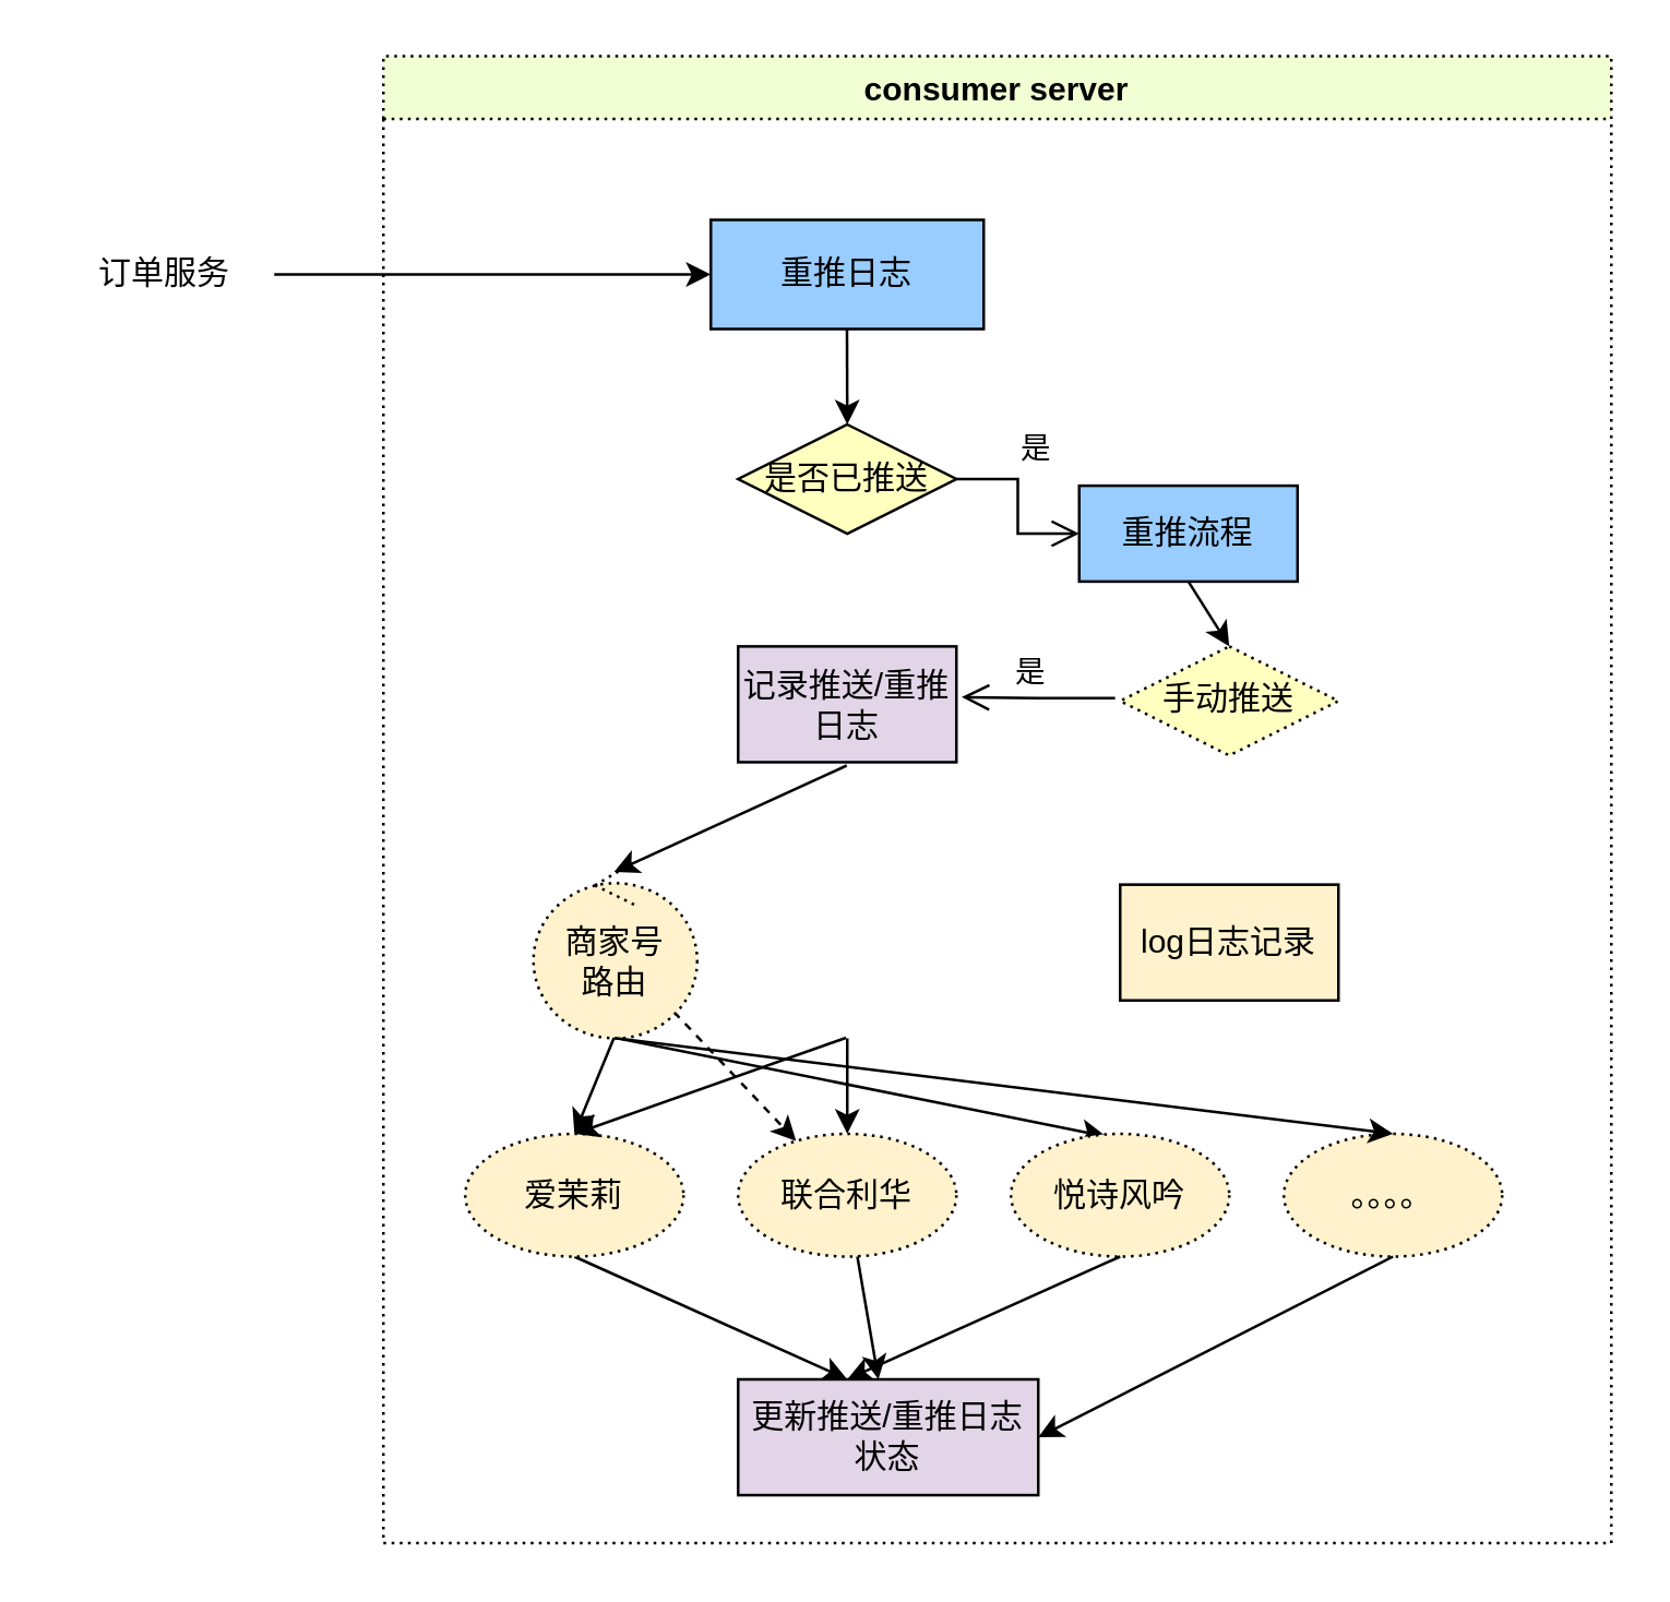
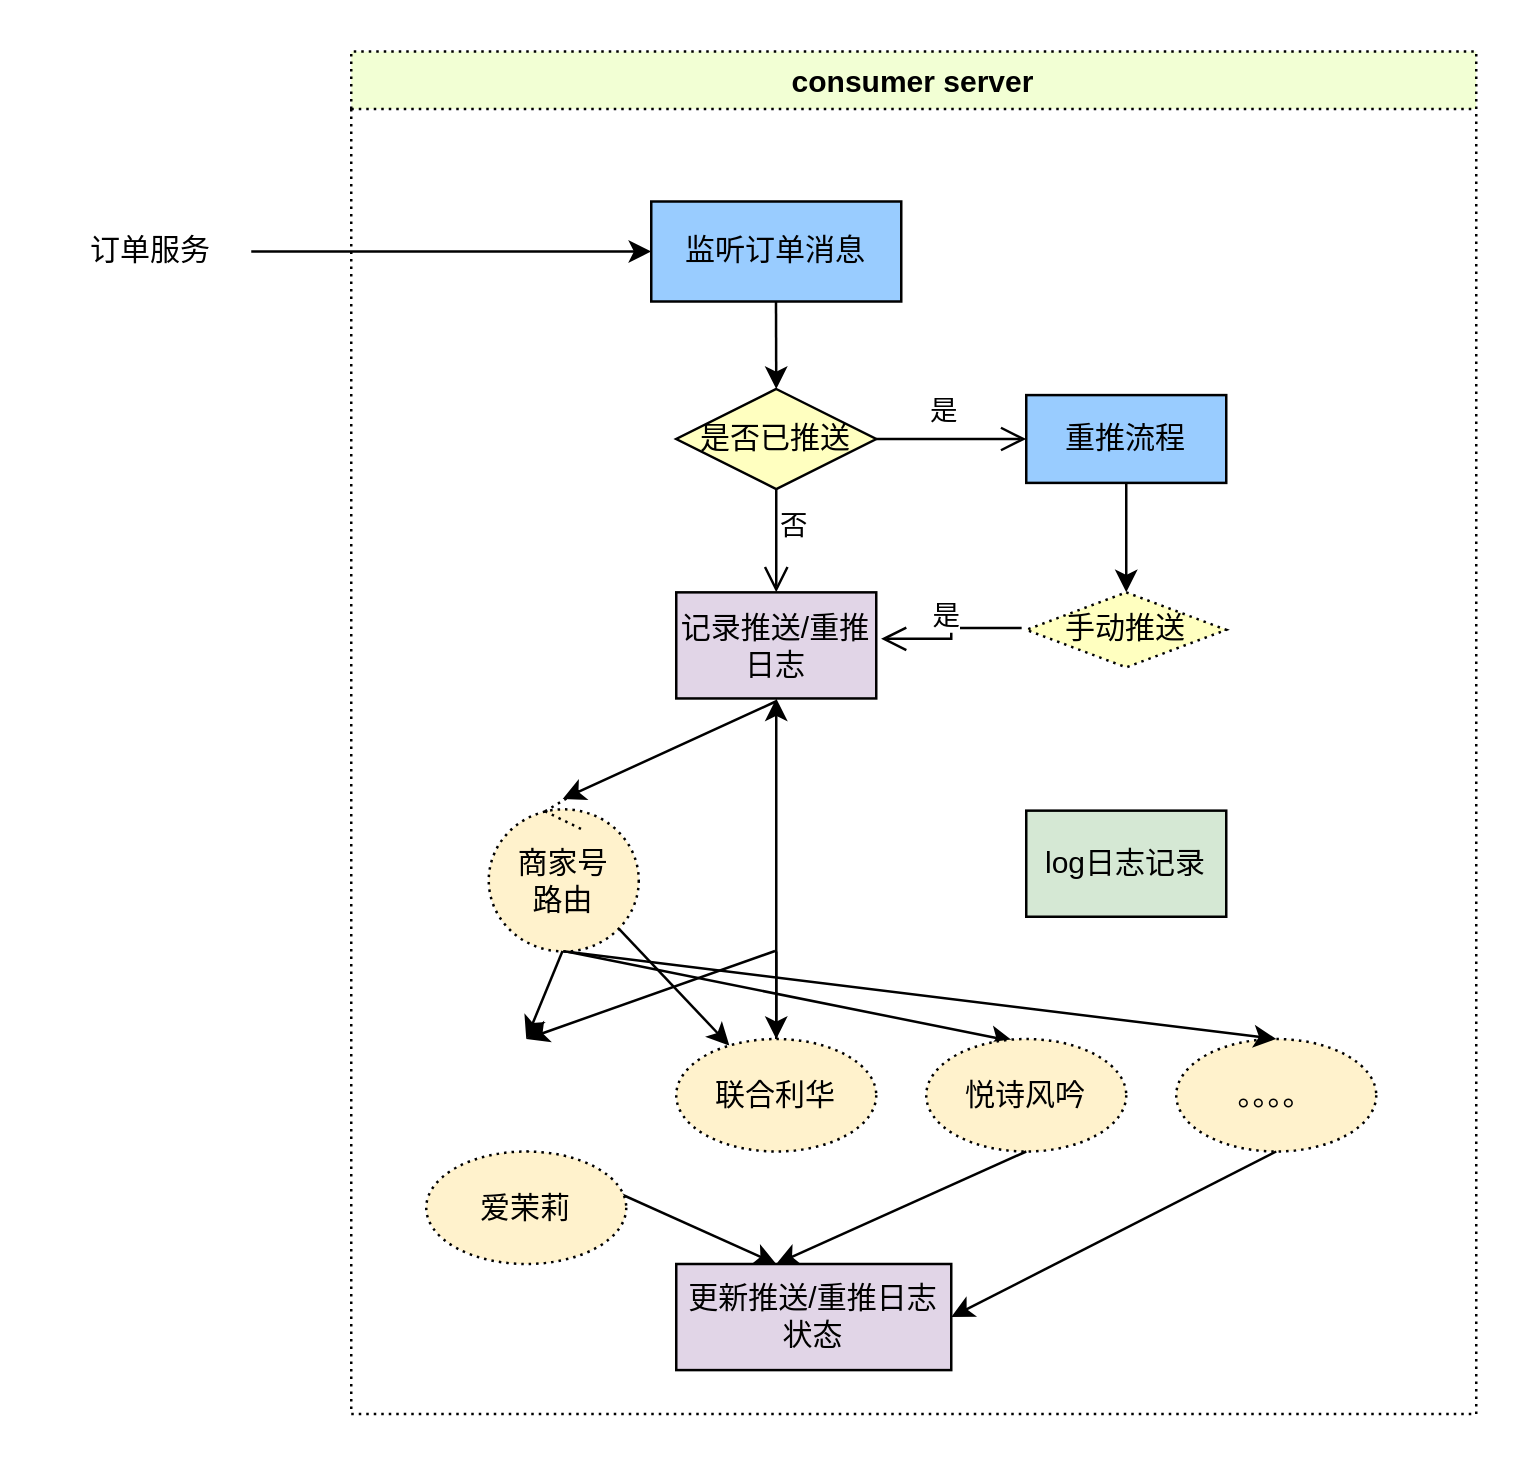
- <mxCell id="3" value="重推日志" style="whiteSpace=wrap;html=1;align=center;fillColor=#99CCFF;" parent="2" vertex="1"><mxGeometry x="120" y="60" width="100" height="40" as="geometry" /></mxCell>
+ <mxCell id="3" value="监听订单消息" style="whiteSpace=wrap;html=1;align=center;fillColor=#99CCFF;" parent="2" vertex="1"><mxGeometry x="120" y="60" width="100" height="40" as="geometry" /></mxCell>
- <mxCell id="9" value="重推流程" style="whiteSpace=wrap;html=1;align=center;fillColor=#99CCFF;" parent="2" vertex="1"><mxGeometry x="255" y="157.44" width="80" height="35.12" as="geometry" /></mxCell>
+ <mxCell id="9" value="重推流程" style="whiteSpace=wrap;html=1;align=center;fillColor=#99CCFF;" parent="2" vertex="1"><mxGeometry x="270" y="137.44" width="80" height="35.12" as="geometry" /></mxCell>
+ <mxCell id="6" value="否" style="edgeStyle=orthogonalEdgeStyle;html=1;align=left;verticalAlign=top;endArrow=open;endSize=8;strokeColor=#000000;rounded=0;entryX=0.5;entryY=0;entryDx=0;entryDy=0;" parent="2" source="4" target="11" edge="1"><mxGeometry x="-0.886" relative="1" as="geometry"><mxPoint x="170" y="220" as="targetPoint" /><Array as="points" /><mxPoint as="offset" /></mxGeometry></mxCell>
- <mxCell id="8" value="手动推送" style="rhombus;whiteSpace=wrap;html=1;fillColor=#ffffc0;strokeColor=#000000;dashed=1;dashPattern=1 2;" parent="2" vertex="1"><mxGeometry x="270" y="216.34" width="80" height="40" as="geometry" /></mxCell>
+ <mxCell id="8" value="手动推送" style="rhombus;whiteSpace=wrap;html=1;fillColor=#ffffc0;strokeColor=#000000;dashed=1;dashPattern=1 2;" parent="2" vertex="1"><mxGeometry x="270" y="216.34" width="80" height="30" as="geometry" /></mxCell>
- <mxCell id="13" value="log日志记录" style="whiteSpace=wrap;html=1;align=center;fillColor=#fff2cc;" parent="2" vertex="1"><mxGeometry x="270" y="303.66" width="80" height="42.44" as="geometry" /></mxCell>
+ <mxCell id="13" value="log日志记录" style="whiteSpace=wrap;html=1;align=center;fillColor=#D5E8D4;" parent="2" vertex="1"><mxGeometry x="270" y="303.66" width="80" height="42.44" as="geometry" /></mxCell>
- <mxCell id="15" value="" style="edgeStyle=none;rounded=0;orthogonalLoop=1;jettySize=auto;html=1;strokeColor=#000000;dashed=1;" parent="2" source="16" target="20" edge="1"><mxGeometry relative="1" as="geometry" /></mxCell>
+ <mxCell id="15" value="" style="edgeStyle=none;rounded=0;orthogonalLoop=1;jettySize=auto;html=1;strokeColor=#000000;" parent="2" source="16" target="20" edge="1"><mxGeometry relative="1" as="geometry" /></mxCell>
- <mxCell id="28" value="爱茉莉" style="ellipse;whiteSpace=wrap;html=1;dashed=1;dashPattern=1 2;strokeColor=#000000;fillColor=#FFF2CC;gradientColor=none;" vertex="1" parent="2"><mxGeometry x="30" y="395" width="80" height="45" as="geometry" /></mxCell>
+ <mxCell id="28" value="爱茉莉" style="ellipse;whiteSpace=wrap;html=1;dashed=1;dashPattern=1 2;strokeColor=#000000;fillColor=#FFF2CC;gradientColor=none;" vertex="1" parent="2"><mxGeometry x="30" y="440" width="80" height="45" as="geometry" /></mxCell>
- <mxCell id="19" value="" style="edgeStyle=none;rounded=0;orthogonalLoop=1;jettySize=auto;html=1;strokeColor=#000000;" edge="1" parent="2" source="20" target="18"><mxGeometry relative="1" as="geometry" /></mxCell>
+ <mxCell id="19" value="" style="edgeStyle=none;rounded=0;orthogonalLoop=1;jettySize=auto;html=1;strokeColor=#000000;" edge="1" parent="2" source="20" target="11"><mxGeometry relative="1" as="geometry" /></mxCell>
